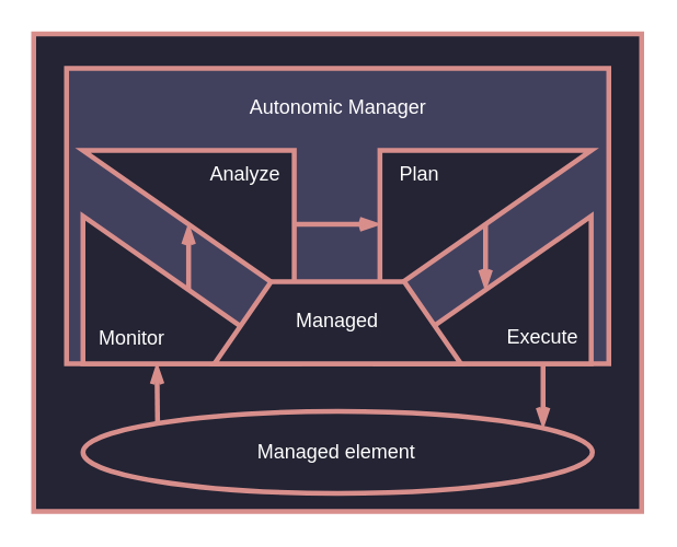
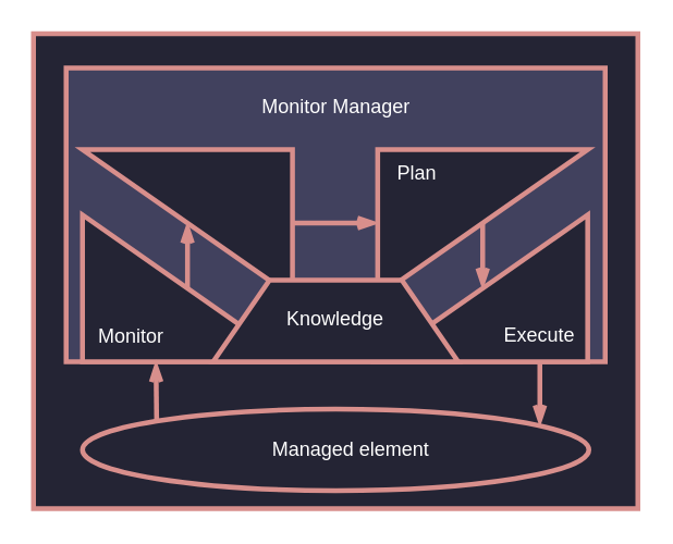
- <mxCell id="19" value="Autonomic Manager" style="text;html=1;strokeColor=none;fillColor=none;align=center;verticalAlign=middle;whiteSpace=wrap;rounded=0;fontColor=#FFFFFF;strokeWidth=3;" parent="2" vertex="1"><mxGeometry x="122.5" y="30" width="125" height="30" as="geometry" /></mxCell>
+ <mxCell id="19" value="Monitor Manager" style="text;html=1;strokeColor=none;fillColor=none;align=center;verticalAlign=middle;whiteSpace=wrap;rounded=0;fontColor=#FFFFFF;strokeWidth=3;" parent="2" vertex="1"><mxGeometry x="122.5" y="30" width="125" height="30" as="geometry" /></mxCell>
- <mxCell id="20" value="Analyze" style="text;html=1;strokeColor=none;fillColor=none;align=center;verticalAlign=middle;whiteSpace=wrap;rounded=0;fontColor=#FFFFFF;strokeWidth=3;" parent="2" vertex="1"><mxGeometry x="98.57" y="71" width="60" height="30" as="geometry" /></mxCell>
- <mxCell id="16" value="Managed" style="text;html=1;strokeColor=none;fillColor=none;align=center;verticalAlign=middle;whiteSpace=wrap;rounded=0;fontColor=#ffffff;strokeWidth=3;" parent="2" vertex="1"><mxGeometry x="155.0" y="160" width="60" height="30" as="geometry" /></mxCell>
+ <mxCell id="16" value="Knowledge" style="text;html=1;strokeColor=none;fillColor=none;align=center;verticalAlign=middle;whiteSpace=wrap;rounded=0;fontColor=#ffffff;strokeWidth=3;" parent="2" vertex="1"><mxGeometry x="155.0" y="160" width="60" height="30" as="geometry" /></mxCell>
- <mxCell id="23" value="Managed element" style="text;html=1;strokeColor=none;fillColor=none;align=center;verticalAlign=middle;whiteSpace=wrap;rounded=0;fontColor=#ffffff;strokeWidth=3;" parent="2" vertex="1"><mxGeometry x="134.285" y="240" width="101.43" height="30" as="geometry" /></mxCell>
+ <mxCell id="23" value="Managed element" style="text;html=1;strokeColor=none;fillColor=none;align=center;verticalAlign=middle;whiteSpace=wrap;rounded=0;fontColor=#ffffff;strokeWidth=3;" parent="2" vertex="1"><mxGeometry x="144.285" y="240" width="101.43" height="30" as="geometry" /></mxCell>
